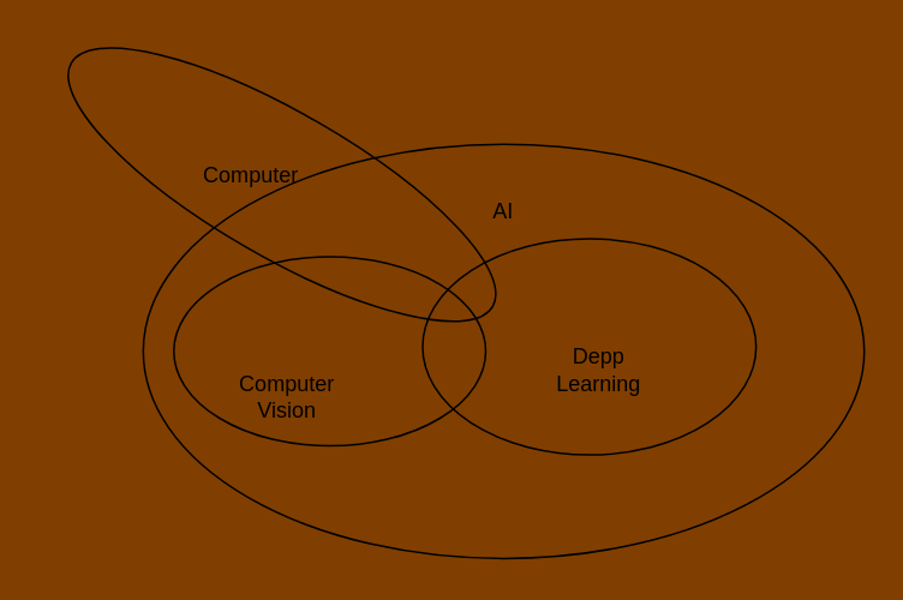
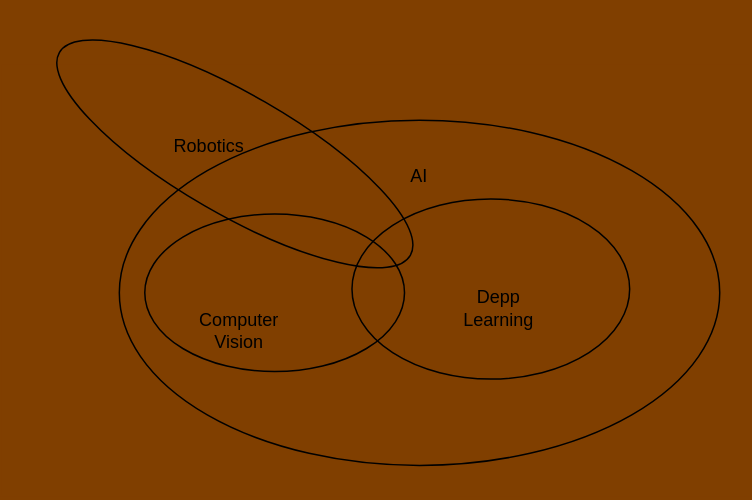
- <mxCell id="7" value="Computer" style="text;strokeColor=none;align=center;fillColor=none;html=1;verticalAlign=middle;whiteSpace=wrap;rounded=0;" parent="1" vertex="1"><mxGeometry x="109" y="40" width="60" height="30" as="geometry" /></mxCell>
+ <mxCell id="7" value="Robotics" style="text;strokeColor=none;align=center;fillColor=none;html=1;verticalAlign=middle;whiteSpace=wrap;rounded=0;" parent="1" vertex="1"><mxGeometry x="109" y="40" width="60" height="30" as="geometry" /></mxCell>
